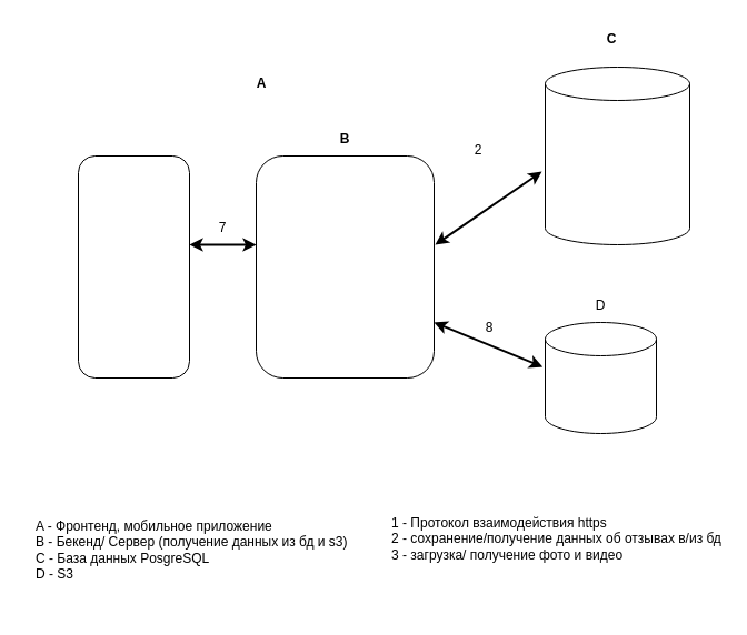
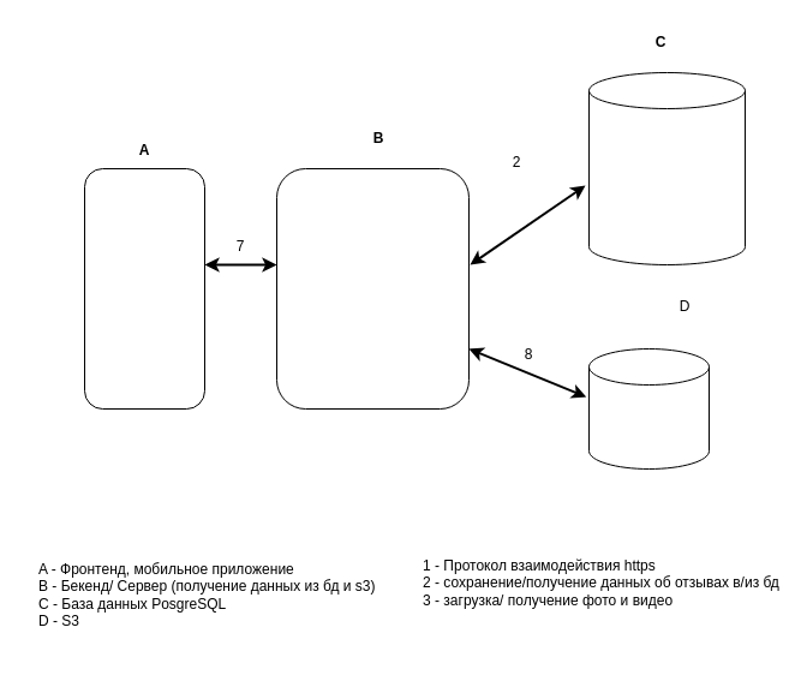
- <mxCell id="5" value="&lt;b&gt;А&lt;/b&gt;" style="text;html=1;align=center;verticalAlign=middle;whiteSpace=wrap;rounded=0;" parent="1" vertex="1"><mxGeometry x="205" y="60" width="60" height="30" as="geometry" /></mxCell>
+ <mxCell id="5" value="&lt;b&gt;А&lt;/b&gt;" style="text;html=1;align=center;verticalAlign=middle;whiteSpace=wrap;rounded=0;" parent="1" vertex="1"><mxGeometry x="90" y="110" width="60" height="30" as="geometry" /></mxCell>
- <mxCell id="6" value="&lt;b&gt;B&lt;/b&gt;" style="text;html=1;align=center;verticalAlign=middle;whiteSpace=wrap;rounded=0;" parent="1" vertex="1"><mxGeometry x="280" y="110" width="60" height="30" as="geometry" /></mxCell>
+ <mxCell id="6" value="&lt;b&gt;B&lt;/b&gt;" style="text;html=1;align=center;verticalAlign=middle;whiteSpace=wrap;rounded=0;" parent="1" vertex="1"><mxGeometry x="285" y="100" width="60" height="30" as="geometry" /></mxCell>
- <mxCell id="15" value="D" style="text;html=1;align=center;verticalAlign=middle;whiteSpace=wrap;rounded=0;" parent="1" vertex="1"><mxGeometry x="510" y="260" width="60" height="30" as="geometry" /></mxCell>
+ <mxCell id="15" value="D" style="text;html=1;align=center;verticalAlign=middle;whiteSpace=wrap;rounded=0;" parent="1" vertex="1"><mxGeometry x="540" y="240" width="60" height="30" as="geometry" /></mxCell>
